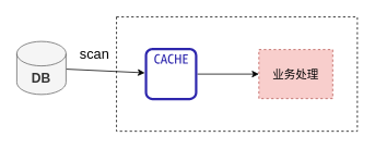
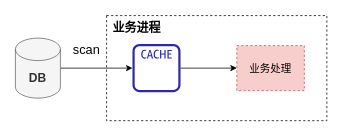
+ <mxCell id="4" value="&lt;div style=&quot;text-align: center&quot;&gt;&lt;font face=&quot;helvetica&quot; style=&quot;font-size: 16px&quot;&gt;&lt;b&gt;业务进程&lt;/b&gt;&lt;/font&gt;&lt;/div&gt;" style="text;whiteSpace=wrap;html=1;" vertex="1" parent="1"><mxGeometry x="148" y="20" width="90" height="30" as="geometry" /></mxCell>
- <mxCell id="6" value="&lt;font style=&quot;font-size: 16px&quot;&gt;&lt;b&gt;DB&lt;/b&gt;&lt;/font&gt;" style="shape=cylinder3;whiteSpace=wrap;html=1;boundedLbl=1;backgroundOutline=1;size=15;fillColor=#f5f5f5;fontColor=#333333;strokeColor=#666666;" vertex="1" parent="1"><mxGeometry x="20" y="50" width="60" height="65" as="geometry" /></mxCell>
+ <mxCell id="6" value="&lt;font style=&quot;font-size: 16px&quot;&gt;&lt;b&gt;DB&lt;/b&gt;&lt;/font&gt;" style="shape=cylinder3;whiteSpace=wrap;html=1;boundedLbl=1;backgroundOutline=1;size=15;fillColor=#f5f5f5;fontColor=#333333;strokeColor=#666666;" vertex="1" parent="1"><mxGeometry x="20" y="50" width="60" height="80" as="geometry" /></mxCell>
